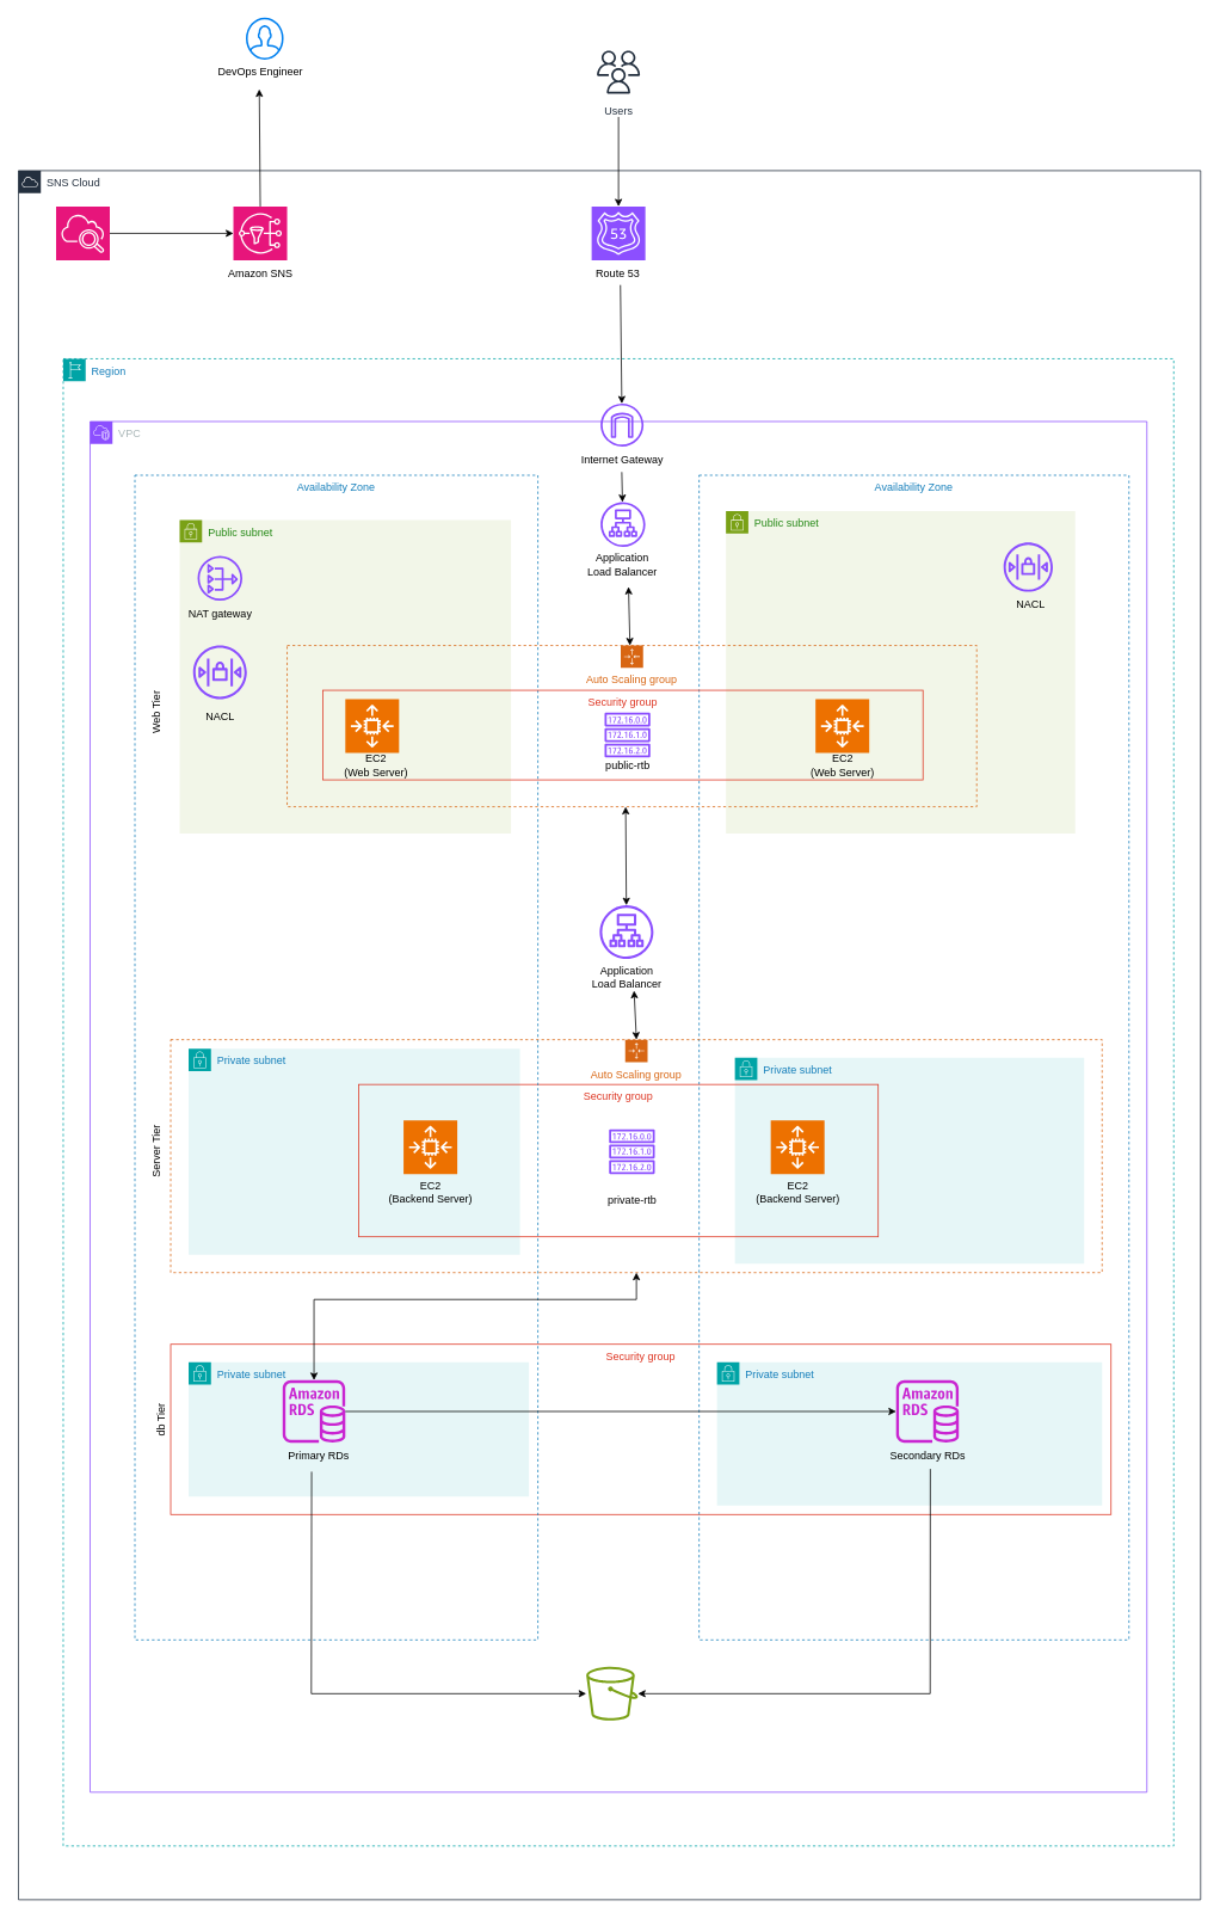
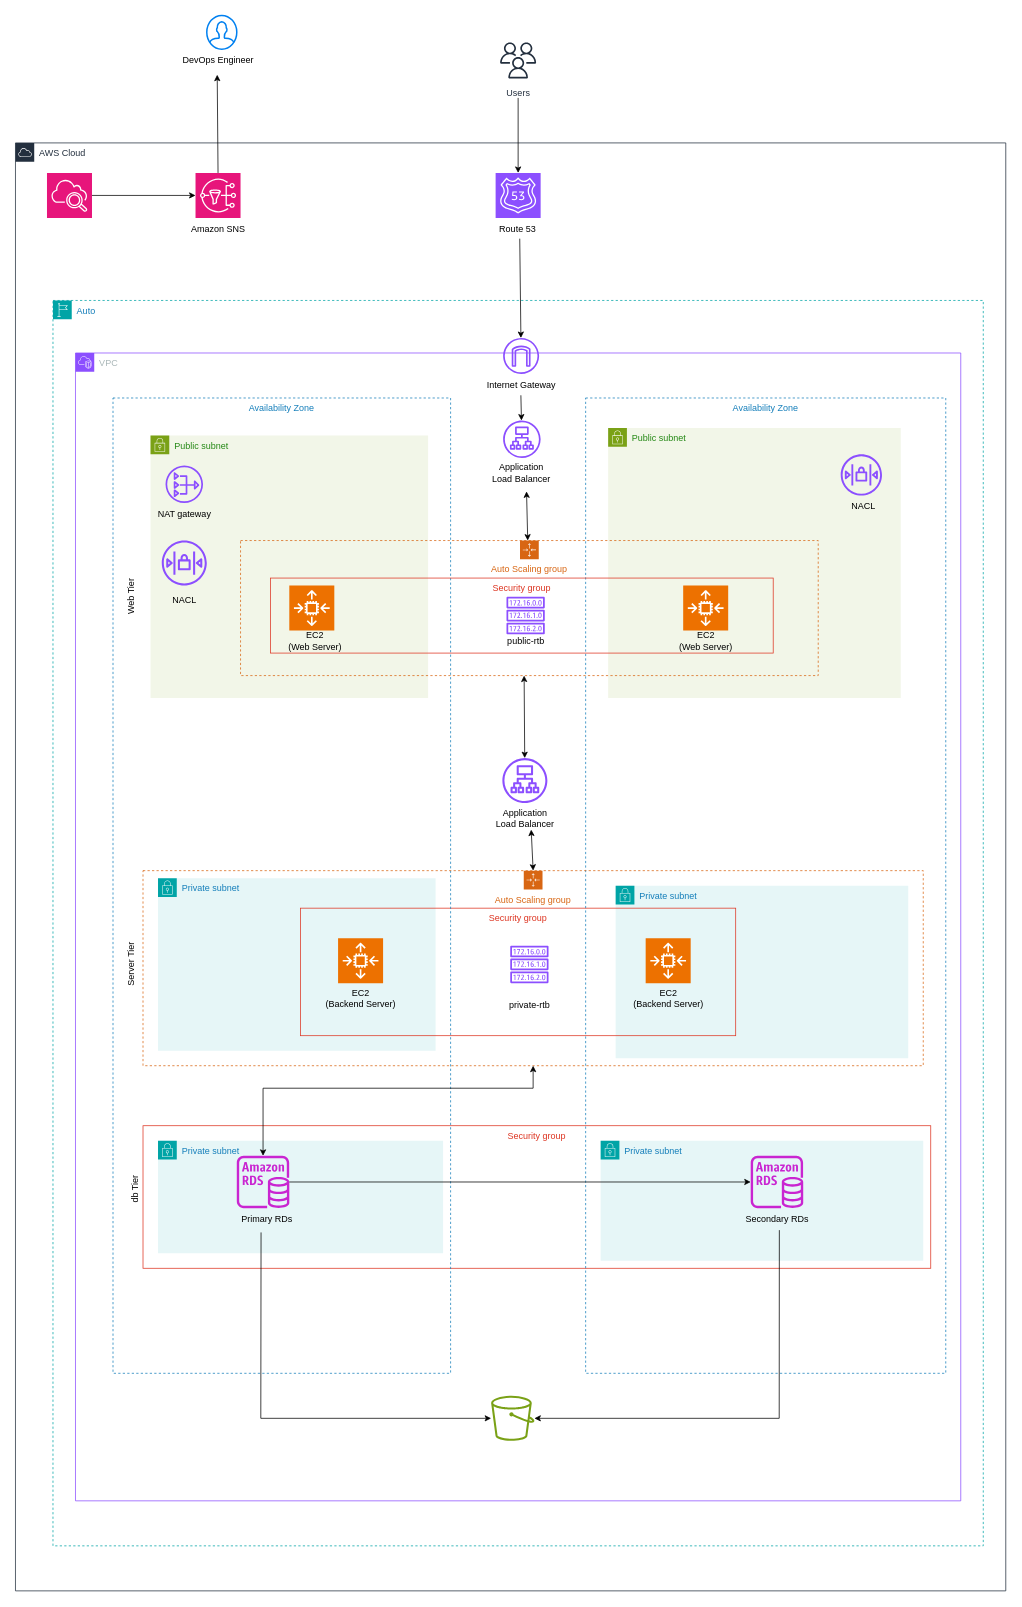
- <mxCell id="25" value="SNS Cloud" style="points=[[0,0],[0.25,0],[0.5,0],[0.75,0],[1,0],[1,0.25],[1,0.5],[1,0.75],[1,1],[0.75,1],[0.5,1],[0.25,1],[0,1],[0,0.75],[0,0.5],[0,0.25]];outlineConnect=0;gradientColor=none;html=1;whiteSpace=wrap;fontSize=12;fontStyle=0;container=1;pointerEvents=0;collapsible=0;recursiveResize=0;shape=mxgraph.aws4.group;grIcon=mxgraph.aws4.group_aws_cloud;strokeColor=#232F3E;fillColor=none;verticalAlign=top;align=left;spacingLeft=30;fontColor=#232F3E;dashed=0;" vertex="1" parent="1"><mxGeometry x="20" y="190" width="1320" height="1930" as="geometry" /></mxCell>
+ <mxCell id="25" value="AWS Cloud" style="points=[[0,0],[0.25,0],[0.5,0],[0.75,0],[1,0],[1,0.25],[1,0.5],[1,0.75],[1,1],[0.75,1],[0.5,1],[0.25,1],[0,1],[0,0.75],[0,0.5],[0,0.25]];outlineConnect=0;gradientColor=none;html=1;whiteSpace=wrap;fontSize=12;fontStyle=0;container=1;pointerEvents=0;collapsible=0;recursiveResize=0;shape=mxgraph.aws4.group;grIcon=mxgraph.aws4.group_aws_cloud;strokeColor=#232F3E;fillColor=none;verticalAlign=top;align=left;spacingLeft=30;fontColor=#232F3E;dashed=0;" vertex="1" parent="1"><mxGeometry x="20" y="190" width="1320" height="1930" as="geometry" /></mxCell>
- <mxCell id="10" value="Region" style="points=[[0,0],[0.25,0],[0.5,0],[0.75,0],[1,0],[1,0.25],[1,0.5],[1,0.75],[1,1],[0.75,1],[0.5,1],[0.25,1],[0,1],[0,0.75],[0,0.5],[0,0.25]];outlineConnect=0;gradientColor=none;html=1;whiteSpace=wrap;fontSize=12;fontStyle=0;container=1;pointerEvents=0;collapsible=0;recursiveResize=0;shape=mxgraph.aws4.group;grIcon=mxgraph.aws4.group_region;strokeColor=#00A4A6;fillColor=none;verticalAlign=top;align=left;spacingLeft=30;fontColor=#147EBA;dashed=1;" vertex="1" parent="1"><mxGeometry x="70" y="400" width="1240" height="1660" as="geometry" /></mxCell>
+ <mxCell id="10" value="Auto" style="points=[[0,0],[0.25,0],[0.5,0],[0.75,0],[1,0],[1,0.25],[1,0.5],[1,0.75],[1,1],[0.75,1],[0.5,1],[0.25,1],[0,1],[0,0.75],[0,0.5],[0,0.25]];outlineConnect=0;gradientColor=none;html=1;whiteSpace=wrap;fontSize=12;fontStyle=0;container=1;pointerEvents=0;collapsible=0;recursiveResize=0;shape=mxgraph.aws4.group;grIcon=mxgraph.aws4.group_region;strokeColor=#00A4A6;fillColor=none;verticalAlign=top;align=left;spacingLeft=30;fontColor=#147EBA;dashed=1;" vertex="1" parent="1"><mxGeometry x="70" y="400" width="1240" height="1660" as="geometry" /></mxCell>
